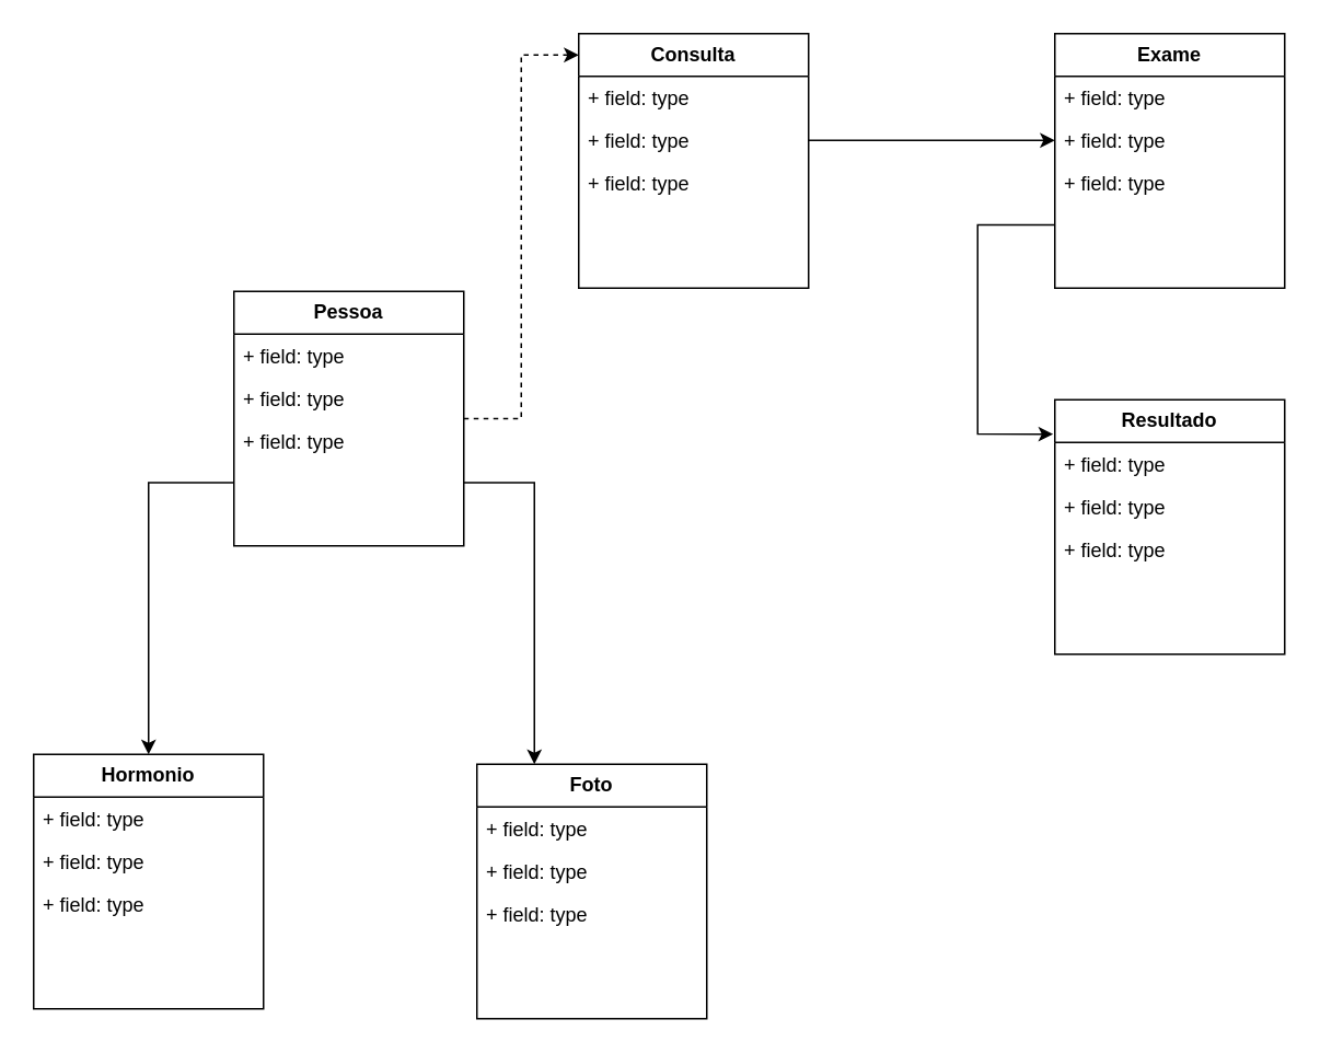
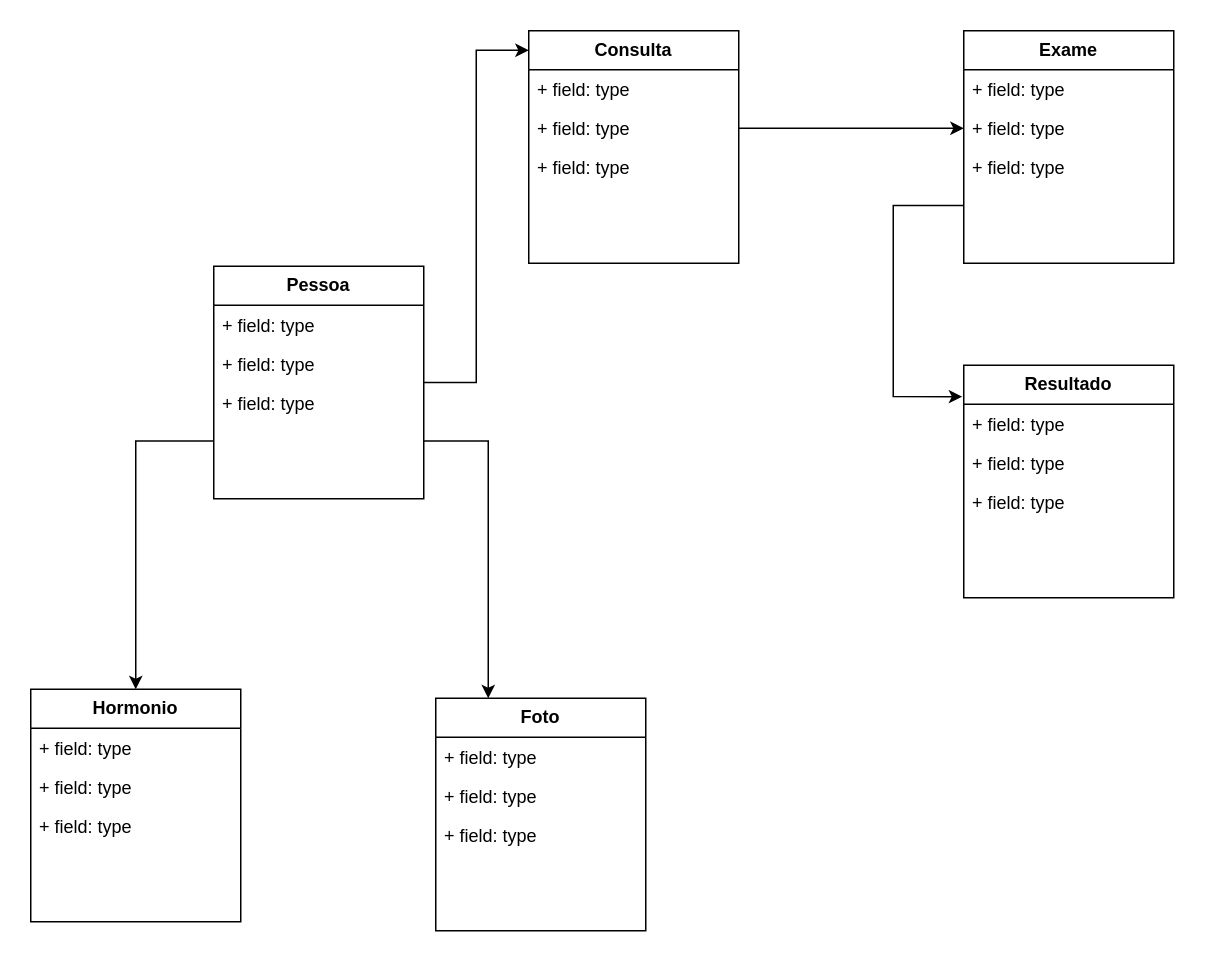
- <mxCell id="10" style="edgeStyle=orthogonalEdgeStyle;rounded=0;orthogonalLoop=1;jettySize=auto;html=1;entryX=0;entryY=0.084;entryDx=0;entryDy=0;entryPerimeter=0;dashed=1;" edge="1" parent="1" source="11" target="15"><mxGeometry relative="1" as="geometry" /></mxCell>
+ <mxCell id="10" style="edgeStyle=orthogonalEdgeStyle;rounded=0;orthogonalLoop=1;jettySize=auto;html=1;entryX=0;entryY=0.084;entryDx=0;entryDy=0;entryPerimeter=0;" edge="1" parent="1" source="11" target="15"><mxGeometry relative="1" as="geometry" /></mxCell>
